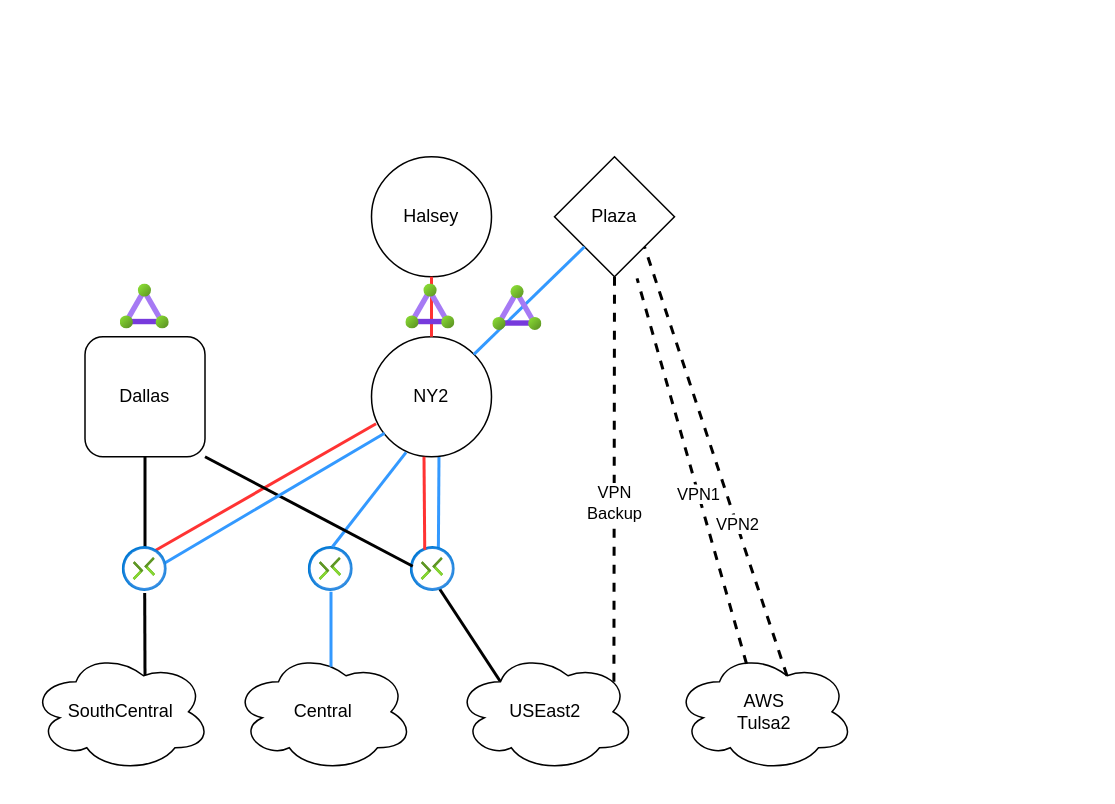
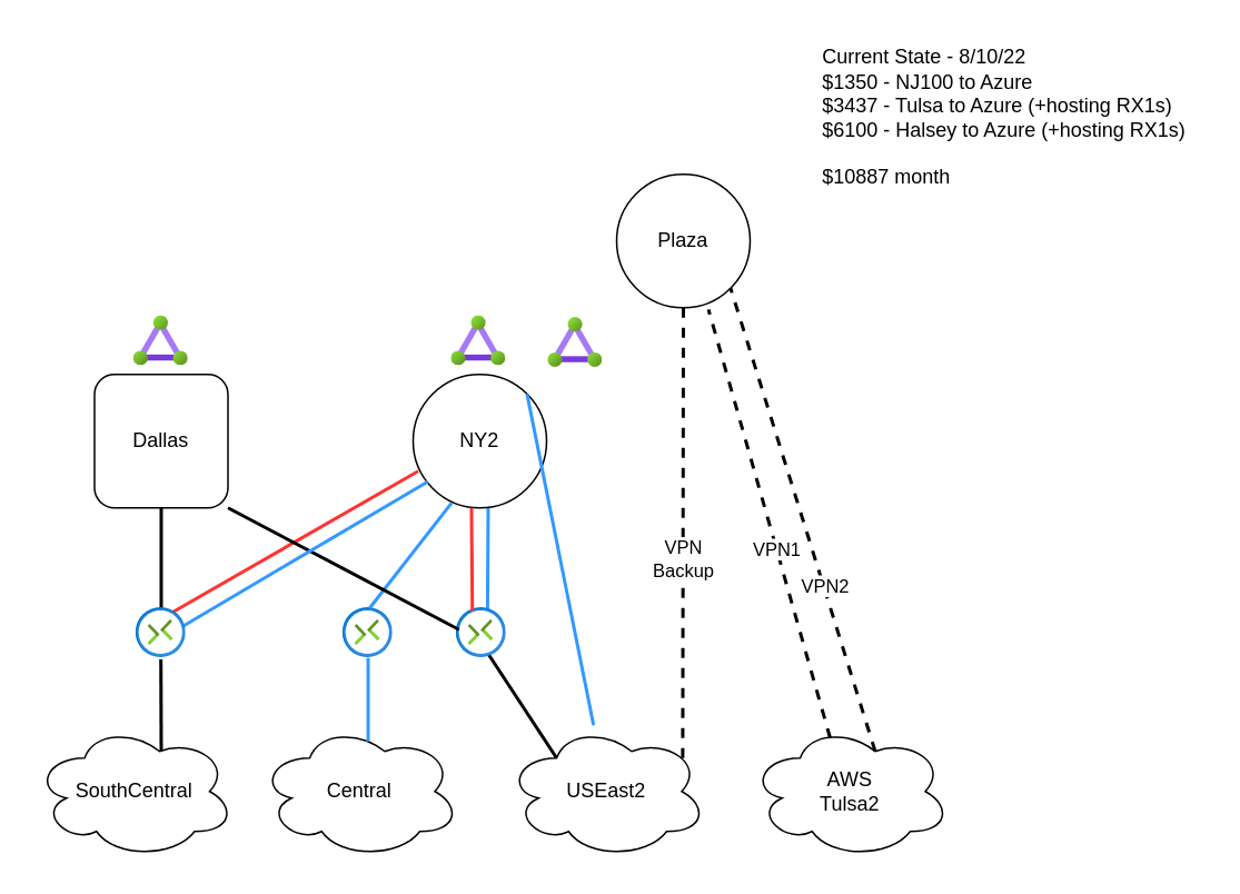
+ <mxCell id="34" value="&lt;div align=&quot;left&quot;&gt;Current State - 8/10/22&lt;/div&gt;&lt;div align=&quot;left&quot;&gt;$1350 - NJ100 to Azure&lt;/div&gt;&lt;div align=&quot;left&quot;&gt;$3437 - Tulsa to Azure (+hosting RX1s)&lt;/div&gt;&lt;div align=&quot;left&quot;&gt;$6100 - Halsey to Azure (+hosting RX1s)&lt;/div&gt;&lt;div align=&quot;left&quot;&gt;&lt;br&gt;&lt;/div&gt;&lt;div align=&quot;left&quot;&gt;$10887 month&lt;br&gt;&lt;/div&gt;" style="text;html=1;align=center;verticalAlign=middle;resizable=0;points=[];autosize=1;strokeColor=none;fillColor=none;" parent="1" vertex="1"><mxGeometry x="481" y="20" width="240" height="100" as="geometry" /></mxCell>
- <mxCell id="5" value="Halsey" style="ellipse;whiteSpace=wrap;html=1;aspect=fixed;" parent="1" vertex="1"><mxGeometry x="247" y="104" width="80" height="80" as="geometry" /></mxCell>
- <mxCell id="6" value="Plaza" style="rhombus;whiteSpace=wrap;html=1;aspect=fixed;" parent="1" vertex="1"><mxGeometry x="369" y="104" width="80" height="80" as="geometry" /></mxCell>
+ <mxCell id="6" value="Plaza" style="ellipse;whiteSpace=wrap;html=1;aspect=fixed;" parent="1" vertex="1"><mxGeometry x="369" y="104" width="80" height="80" as="geometry" /></mxCell>
- <mxCell id="22" value="" style="endArrow=none;html=1;rounded=0;exitX=1;exitY=0;exitDx=0;exitDy=0;entryX=0;entryY=1;entryDx=0;entryDy=0;fillColor=#FF0000;strokeColor=#3399FF;strokeWidth=2;" parent="1" source="8" target="6" edge="1"><mxGeometry width="50" height="50" relative="1" as="geometry"><mxPoint x="150.716" y="245.716" as="sourcePoint" /><mxPoint x="99" y="194" as="targetPoint" /></mxGeometry></mxCell>
+ <mxCell id="22" value="" style="endArrow=none;html=1;rounded=0;exitX=1;exitY=0;exitDx=0;exitDy=0;fillColor=#FF0000;strokeColor=#3399FF;strokeWidth=2;" parent="1" source="8" target="12" edge="1"><mxGeometry width="50" height="50" relative="1" as="geometry"><mxPoint x="150.716" y="245.716" as="sourcePoint" /><mxPoint x="99" y="194" as="targetPoint" /></mxGeometry></mxCell>
- <mxCell id="21" value="" style="endArrow=none;html=1;rounded=0;exitX=0.5;exitY=0;exitDx=0;exitDy=0;entryX=0.5;entryY=1;entryDx=0;entryDy=0;strokeColor=#FF3333;strokeWidth=2;" parent="1" source="8" target="5" edge="1"><mxGeometry width="50" height="50" relative="1" as="geometry"><mxPoint x="150.716" y="245.716" as="sourcePoint" /><mxPoint x="99" y="194" as="targetPoint" /></mxGeometry></mxCell>
